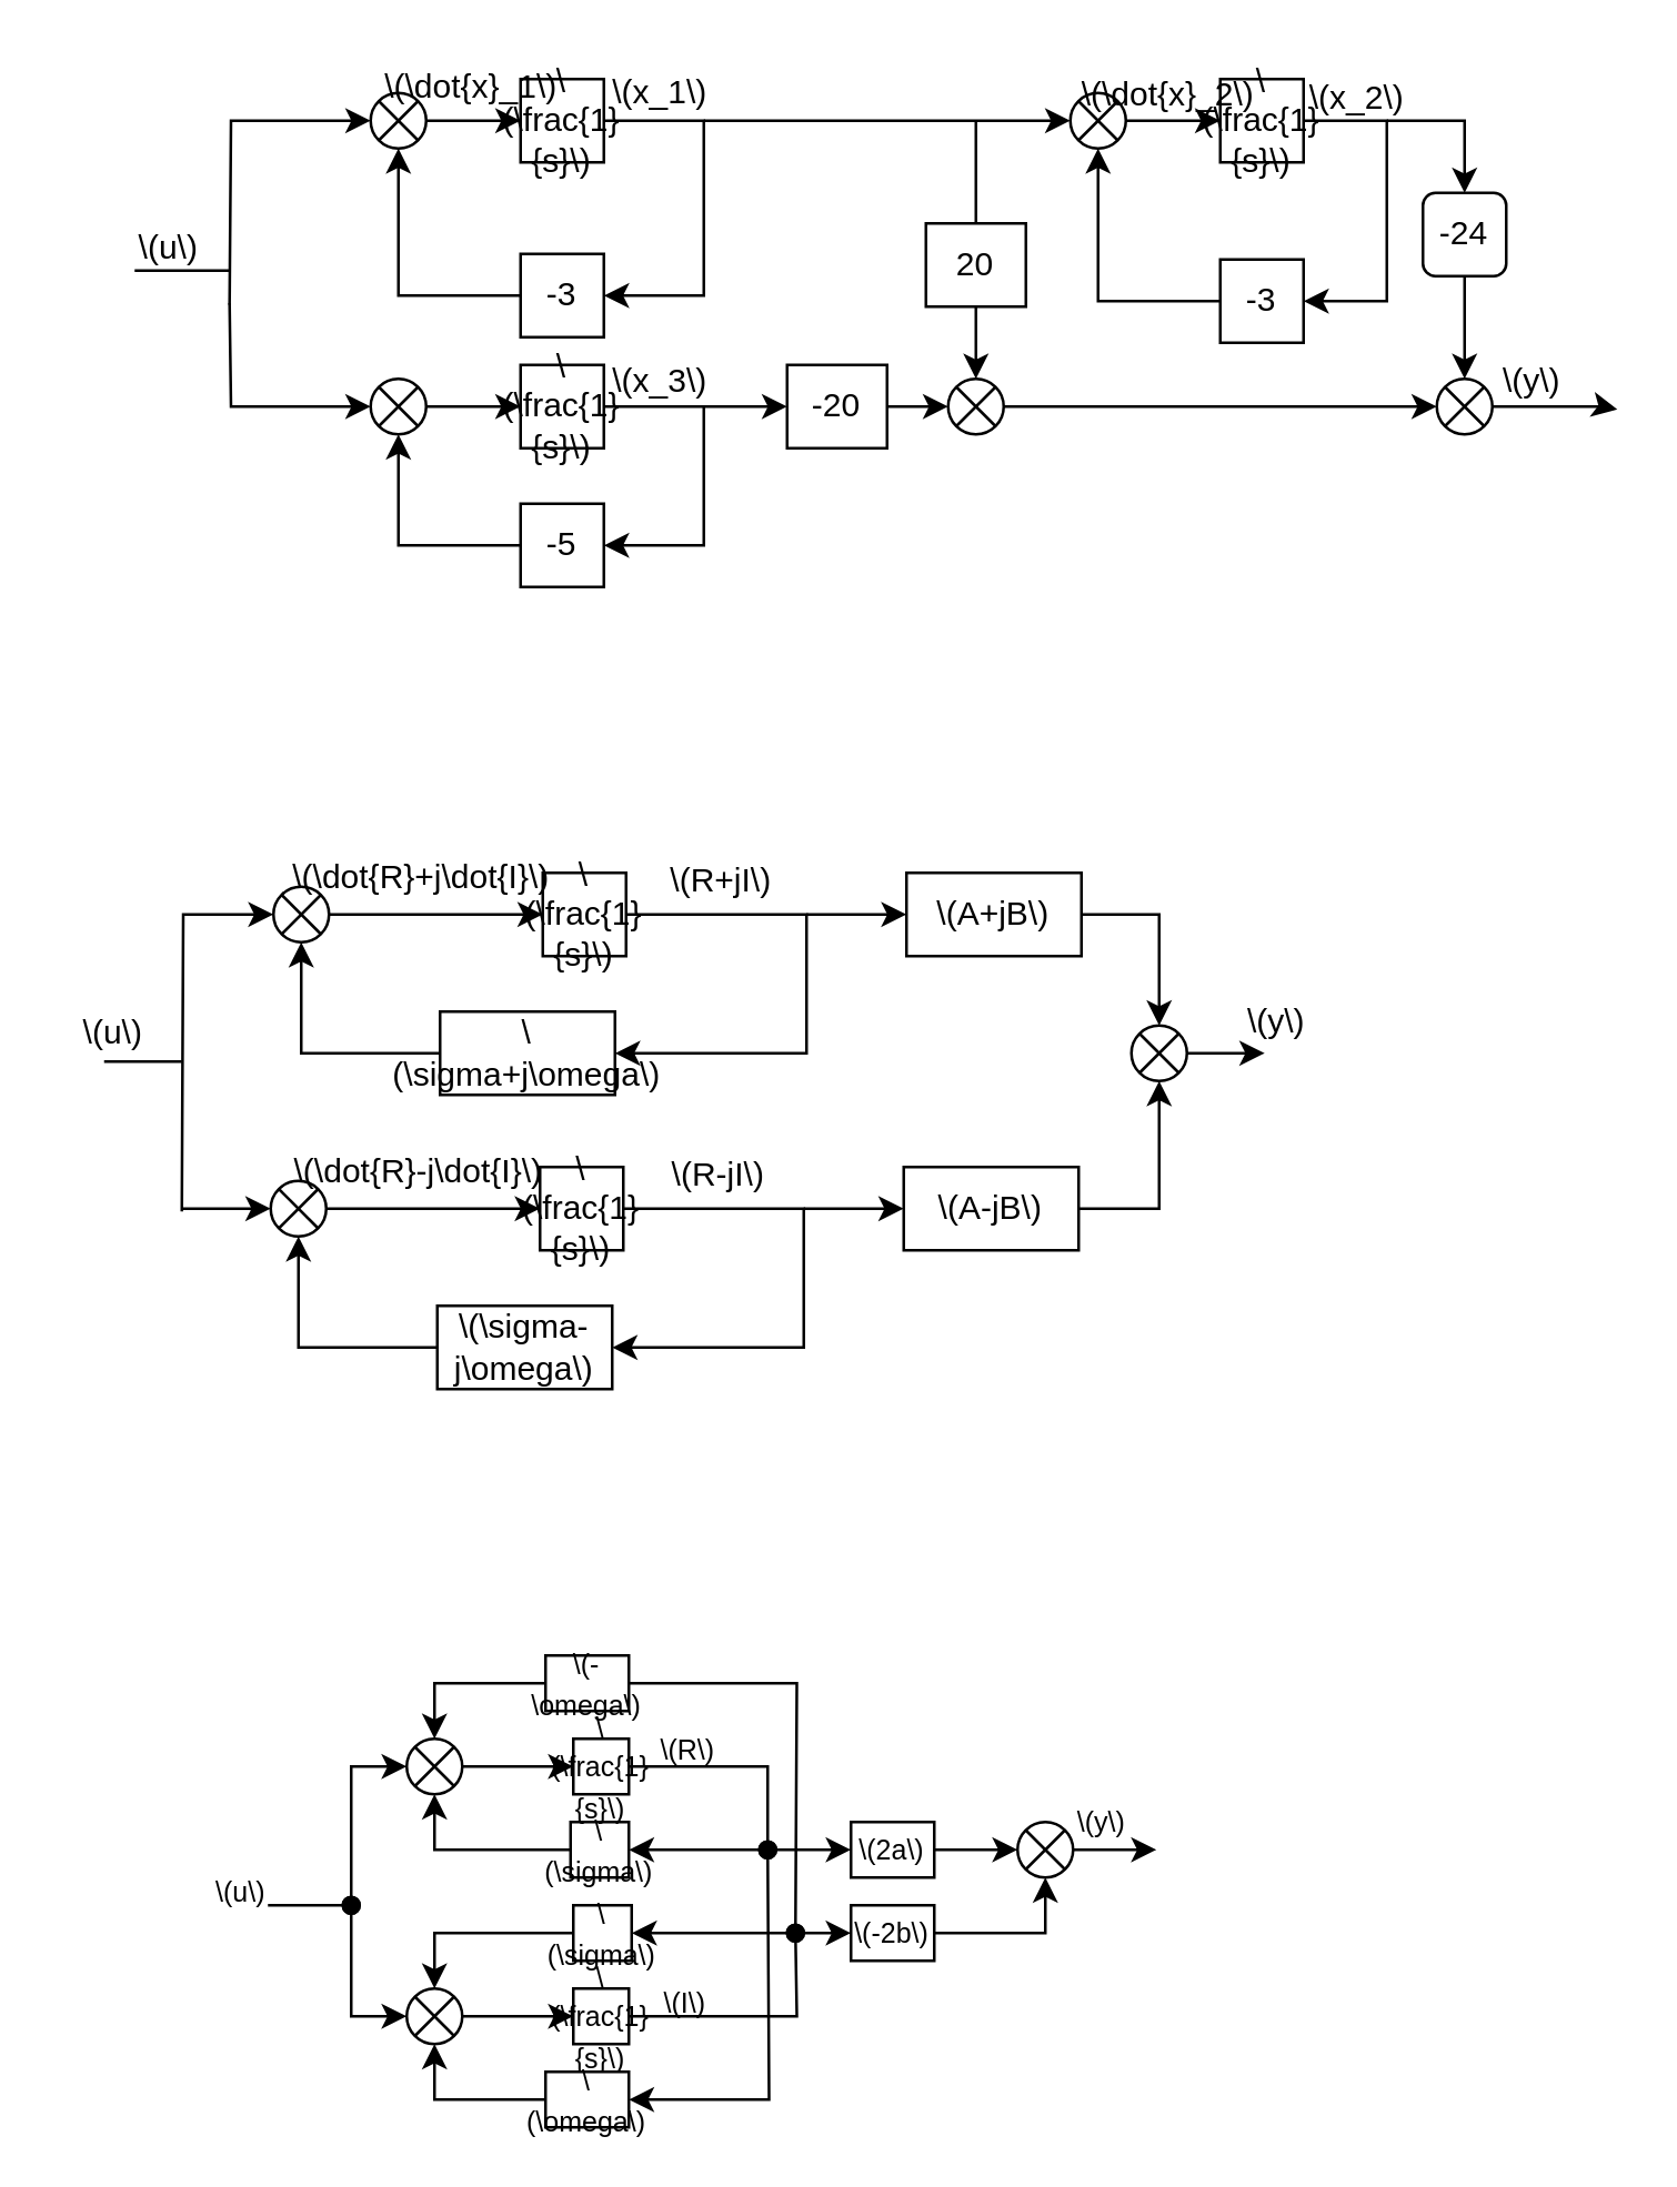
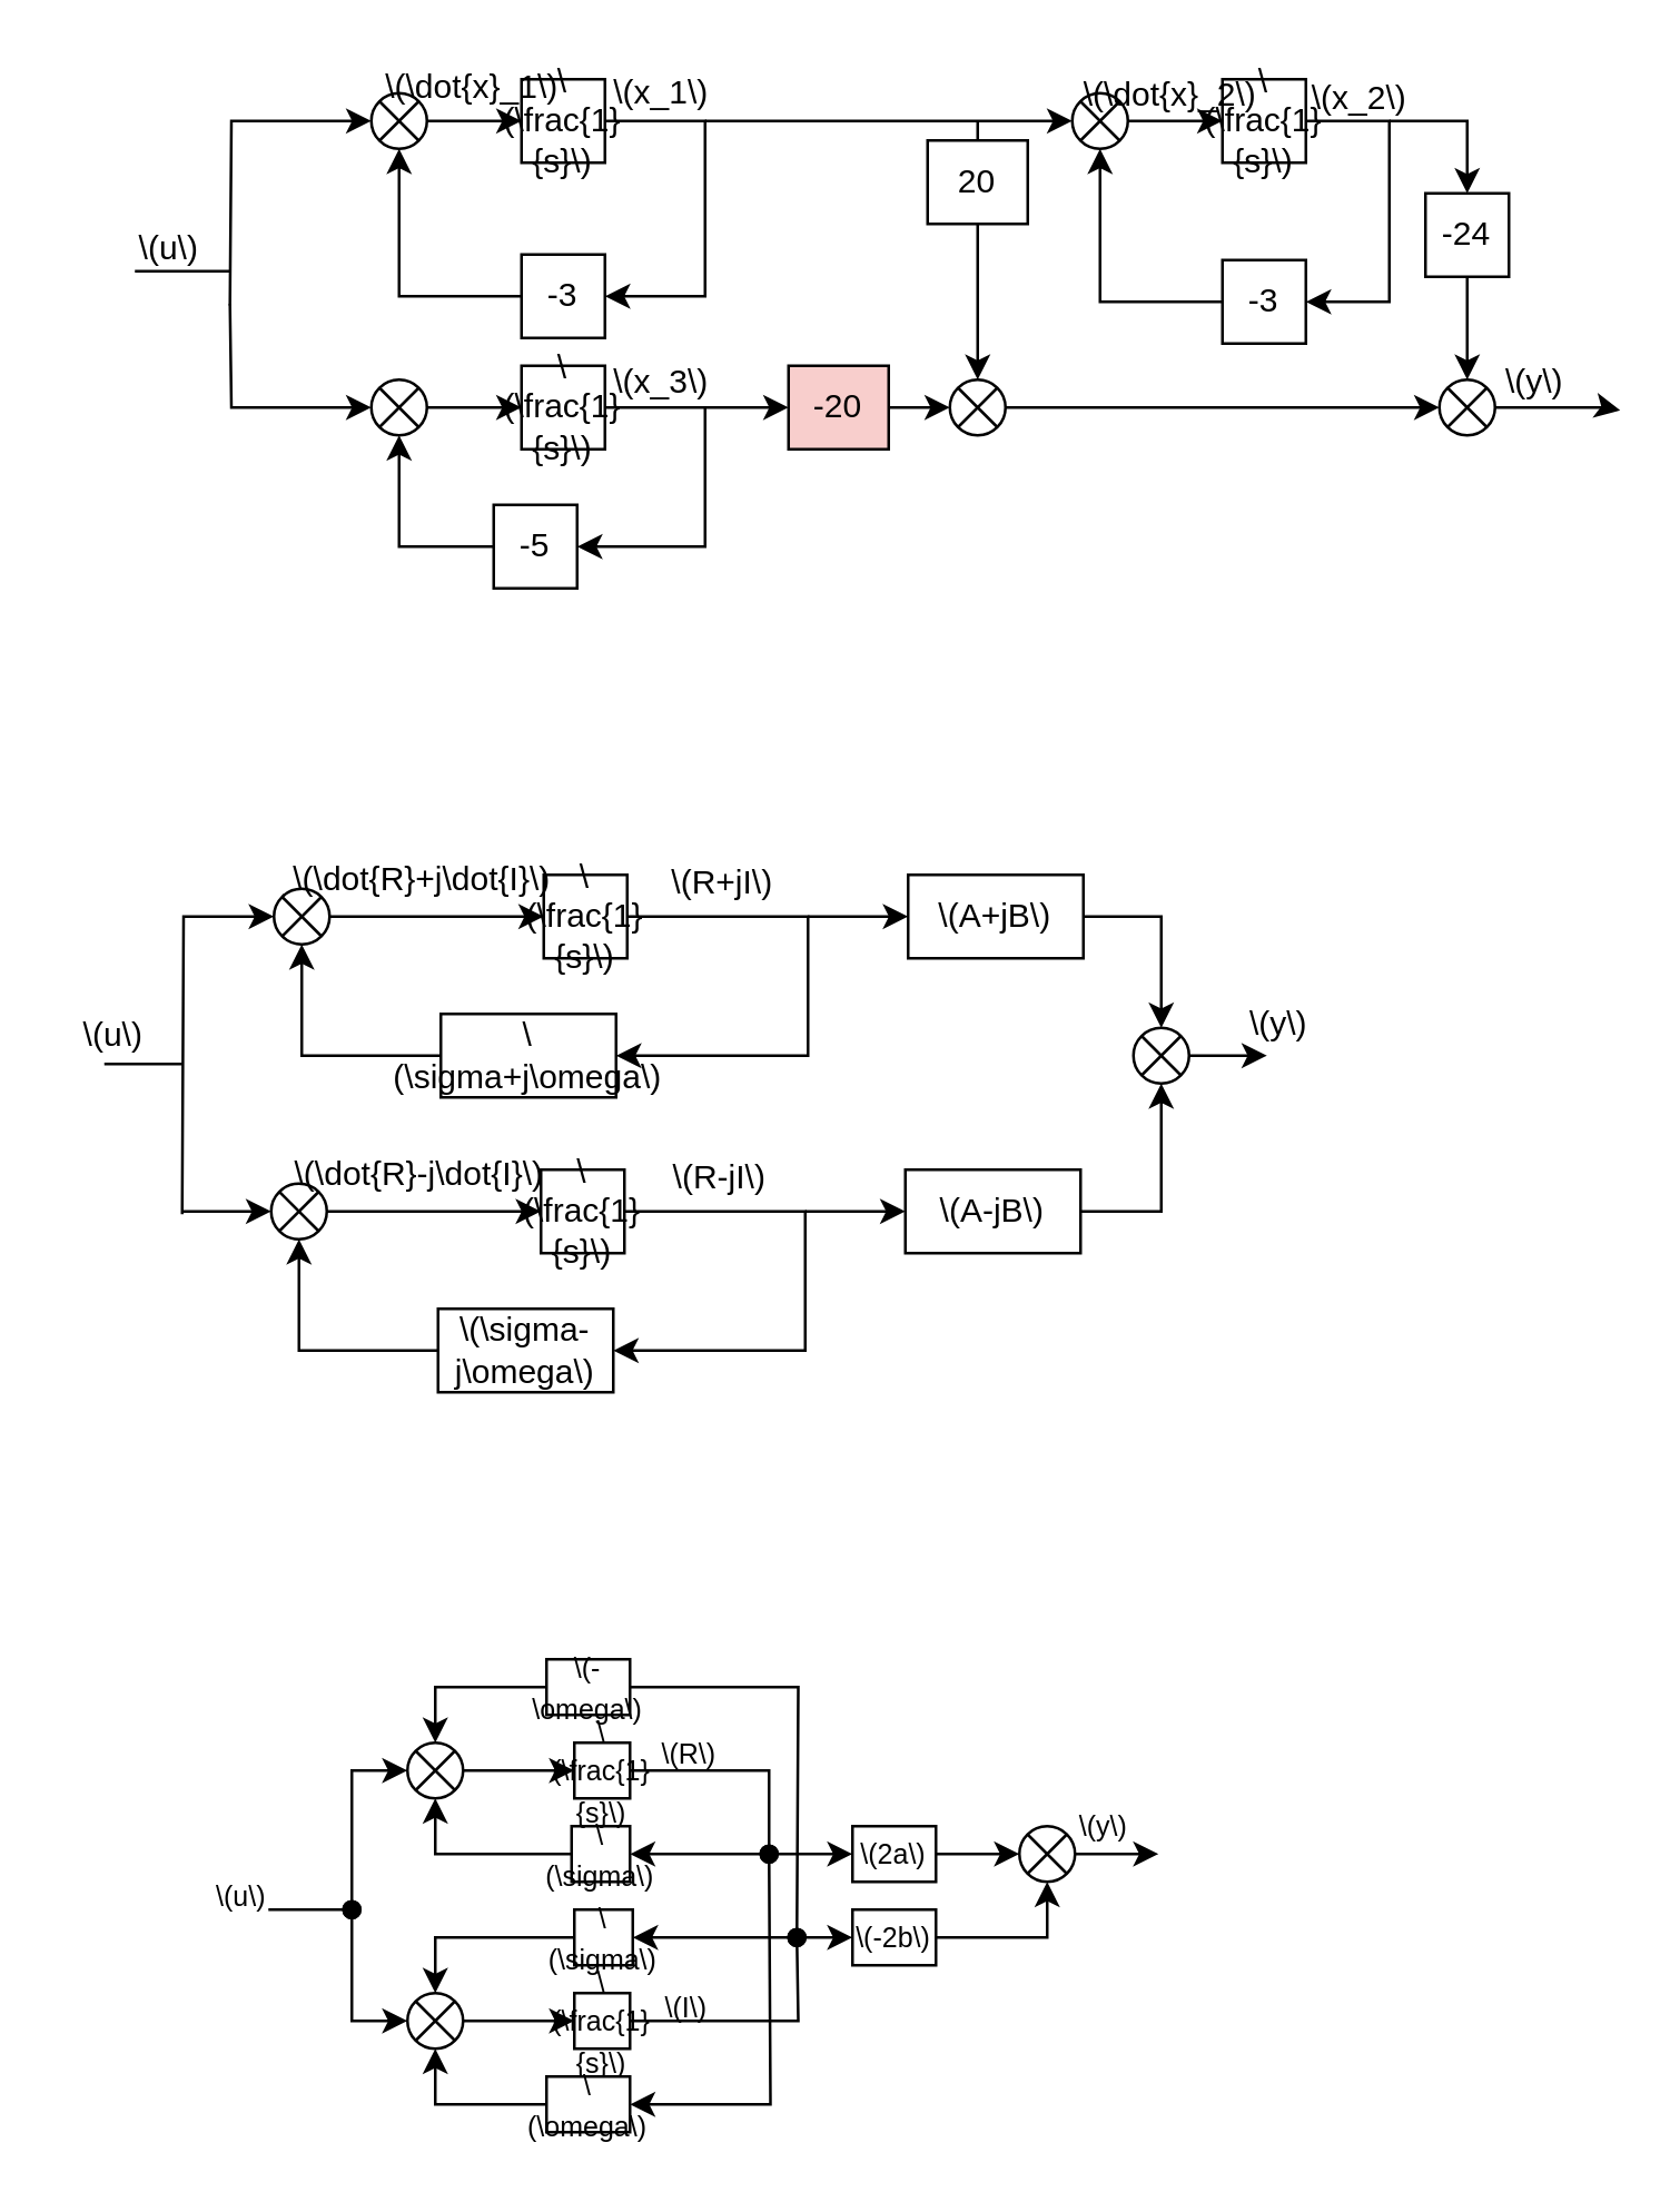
- <mxCell id="39" value="-24" style="whiteSpace=wrap;html=1;rounded=1;" parent="1" vertex="1"><mxGeometry x="512" y="69" width="30" height="30" as="geometry" /></mxCell>
+ <mxCell id="39" value="-24" style="rounded=0;whiteSpace=wrap;html=1;" parent="1" vertex="1"><mxGeometry x="512" y="69" width="30" height="30" as="geometry" /></mxCell>
- <mxCell id="104" value="20" style="rounded=0;whiteSpace=wrap;html=1;" parent="1" vertex="1"><mxGeometry x="333" y="80" width="36" height="30" as="geometry" /></mxCell>
+ <mxCell id="104" value="20" style="rounded=0;whiteSpace=wrap;html=1;" parent="1" vertex="1"><mxGeometry x="333" y="50" width="36" height="30" as="geometry" /></mxCell>
- <mxCell id="20" value="-20" style="rounded=0;whiteSpace=wrap;html=1;" parent="1" vertex="1"><mxGeometry x="283" y="131" width="36" height="30" as="geometry" /></mxCell>
+ <mxCell id="20" value="-20" style="rounded=0;whiteSpace=wrap;html=1;fillColor=#f8cecc;" parent="1" vertex="1"><mxGeometry x="283" y="131" width="36" height="30" as="geometry" /></mxCell>
- <mxCell id="16" value="-5" style="rounded=0;whiteSpace=wrap;html=1;" parent="1" vertex="1"><mxGeometry x="187" y="181" width="30" height="30" as="geometry" /></mxCell>
+ <mxCell id="16" value="-5" style="rounded=0;whiteSpace=wrap;html=1;" parent="1" vertex="1"><mxGeometry x="177" y="181" width="30" height="30" as="geometry" /></mxCell>
